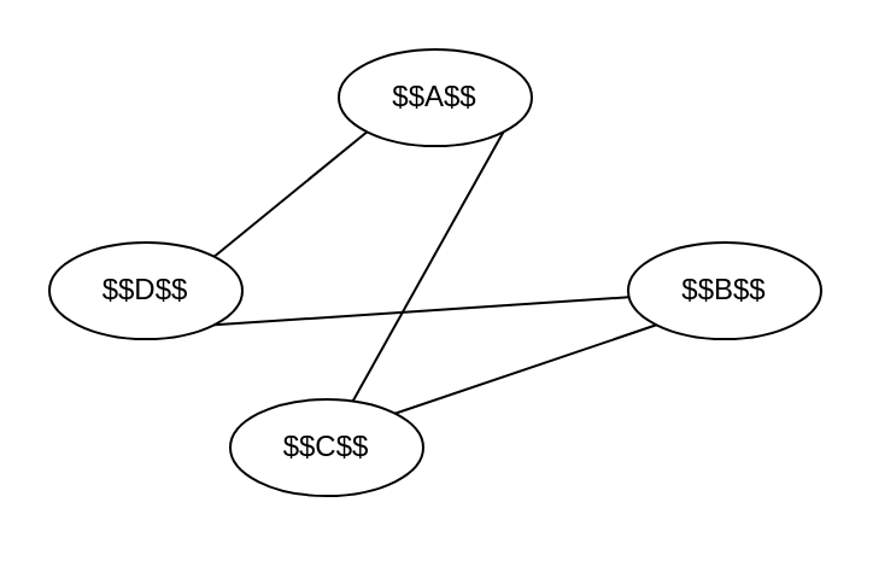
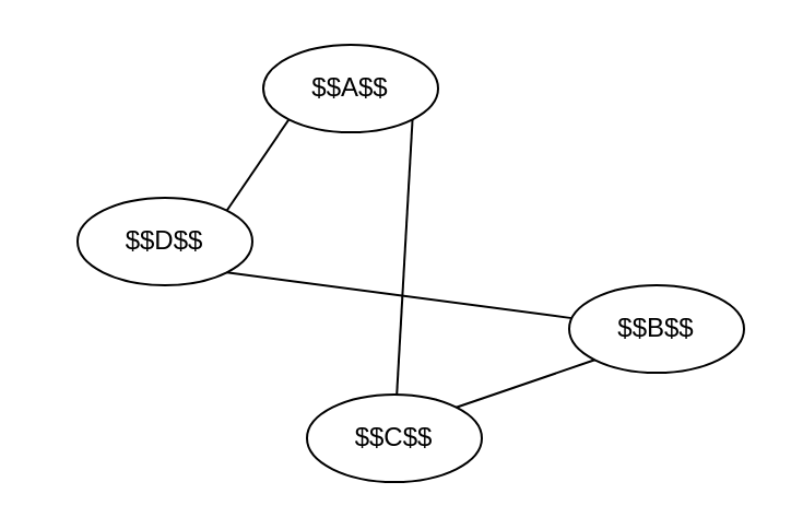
- <mxCell id="2" value="$$A$$" style="ellipse;whiteSpace=wrap;html=1;" vertex="1" parent="1"><mxGeometry x="140" y="20" width="80" height="40" as="geometry" /></mxCell>
+ <mxCell id="2" value="$$A$$" style="ellipse;whiteSpace=wrap;html=1;" vertex="1" parent="1"><mxGeometry x="120" y="20" width="80" height="40" as="geometry" /></mxCell>
- <mxCell id="4" value="$$D$$" style="ellipse;whiteSpace=wrap;html=1;" vertex="1" parent="1"><mxGeometry x="20" y="100" width="80" height="40" as="geometry" /></mxCell>
+ <mxCell id="4" value="$$D$$" style="ellipse;whiteSpace=wrap;html=1;" vertex="1" parent="1"><mxGeometry x="35" y="90" width="80" height="40" as="geometry" /></mxCell>
- <mxCell id="3" value="$$B$$" style="ellipse;whiteSpace=wrap;html=1;" vertex="1" parent="1"><mxGeometry x="260" y="100" width="80" height="40" as="geometry" /></mxCell>
+ <mxCell id="3" value="$$B$$" style="ellipse;whiteSpace=wrap;html=1;" vertex="1" parent="1"><mxGeometry x="260" y="130" width="80" height="40" as="geometry" /></mxCell>
- <mxCell id="5" value="$$C$$" style="ellipse;whiteSpace=wrap;html=1;" vertex="1" parent="1"><mxGeometry x="95" y="165" width="80" height="40" as="geometry" /></mxCell>
+ <mxCell id="5" value="$$C$$" style="ellipse;whiteSpace=wrap;html=1;" vertex="1" parent="1"><mxGeometry x="140" y="180" width="80" height="40" as="geometry" /></mxCell>
